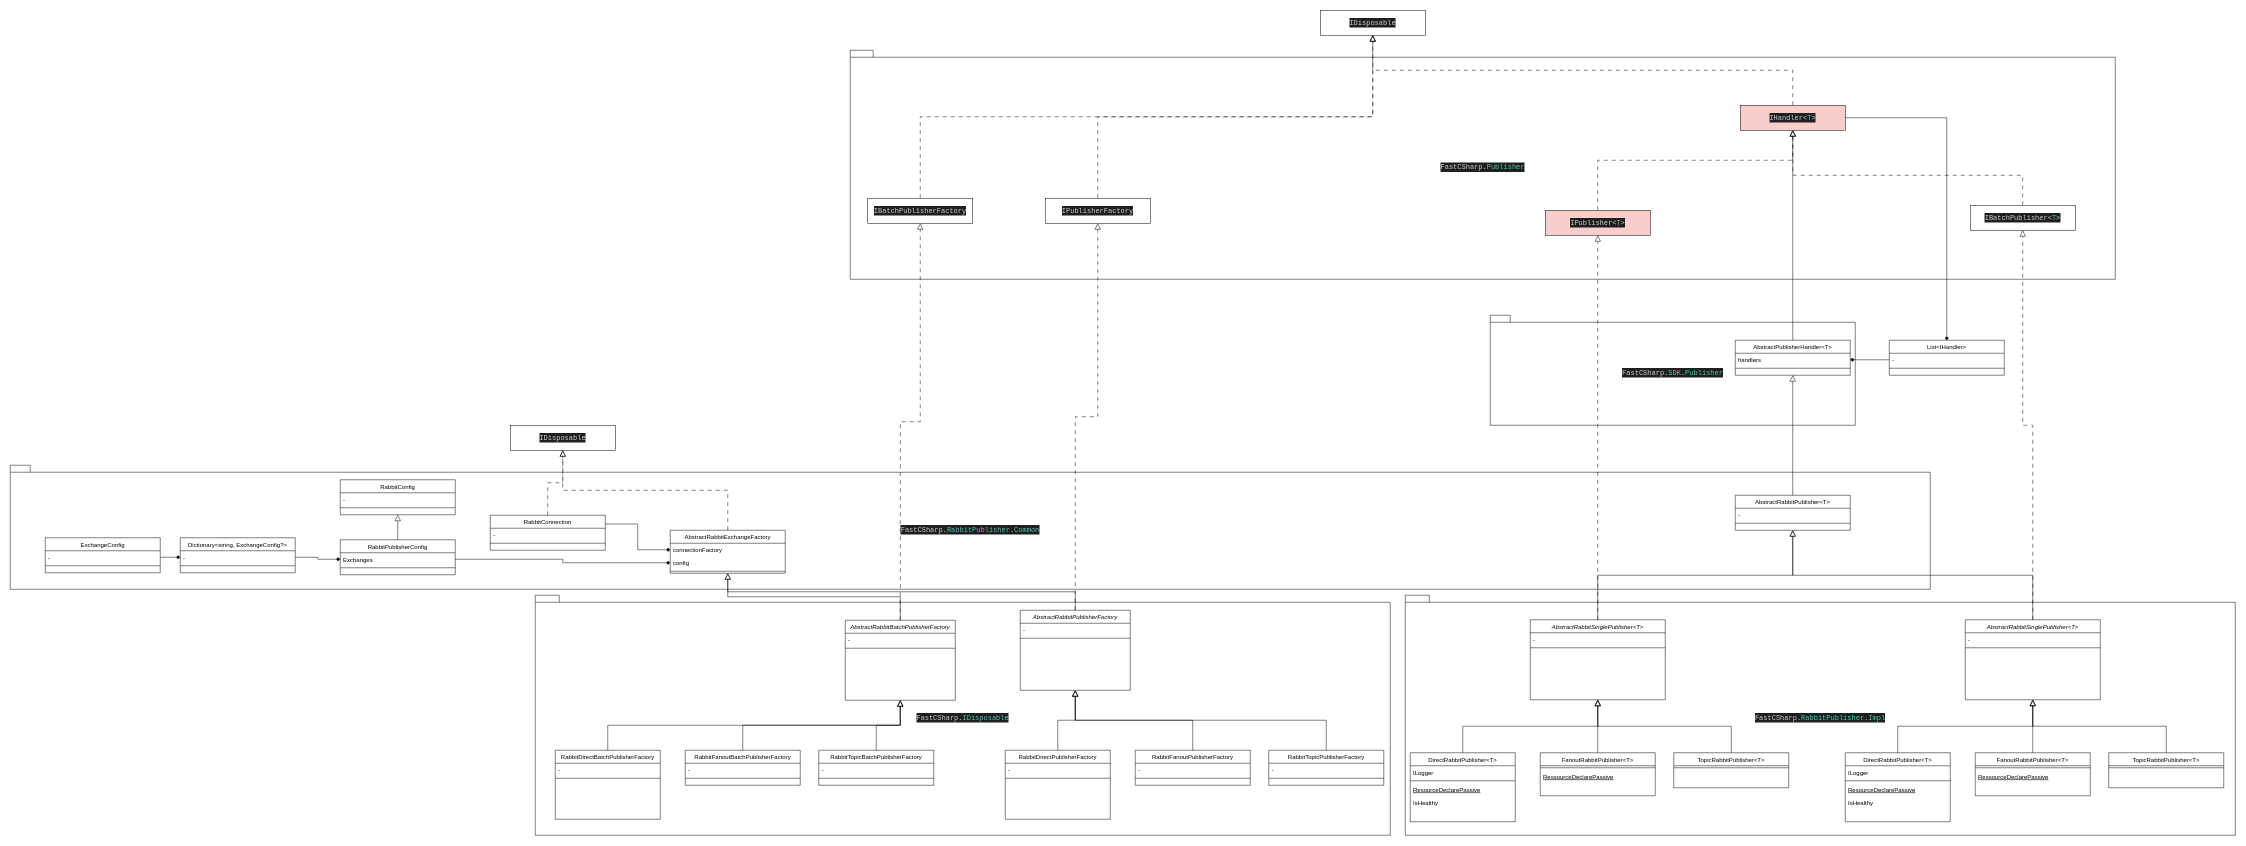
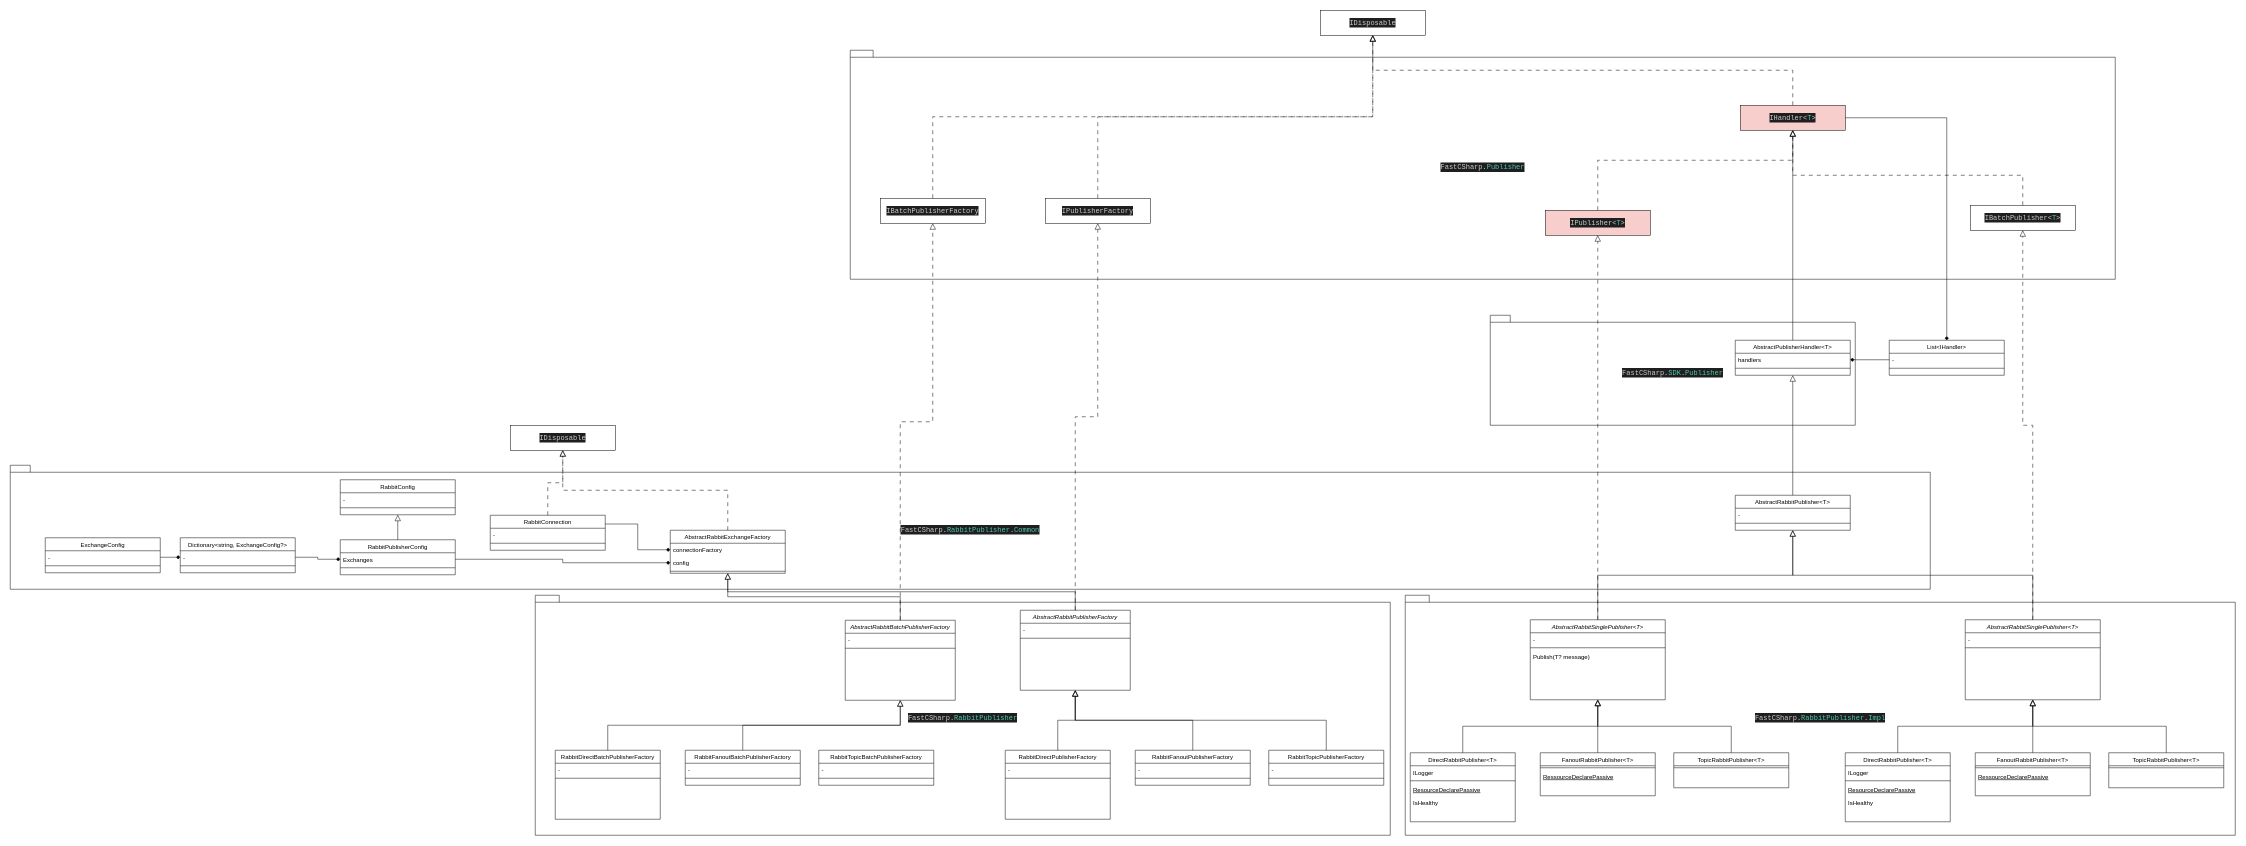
- <mxCell id="96" value="&lt;div style=&quot;color: rgb(204, 204, 204); background-color: rgb(31, 31, 31); font-family: Consolas, &amp;quot;Courier New&amp;quot;, monospace; font-size: 14px; line-height: 19px;&quot;&gt;&lt;div style=&quot;line-height: 19px;&quot;&gt;IBatchPublisherFactory&lt;/div&gt;&lt;/div&gt;" style="html=1;whiteSpace=wrap;" vertex="1" parent="1"><mxGeometry x="1735" y="396" width="210" height="50" as="geometry" /></mxCell>
+ <mxCell id="96" value="&lt;div style=&quot;color: rgb(204, 204, 204); background-color: rgb(31, 31, 31); font-family: Consolas, &amp;quot;Courier New&amp;quot;, monospace; font-size: 14px; line-height: 19px;&quot;&gt;&lt;div style=&quot;line-height: 19px;&quot;&gt;IBatchPublisherFactory&lt;/div&gt;&lt;/div&gt;" style="html=1;whiteSpace=wrap;" vertex="1" parent="1"><mxGeometry x="1760" y="396" width="210" height="50" as="geometry" /></mxCell>
+ <mxCell id="123" value="Publish(T? message)" style="text;align=left;verticalAlign=top;spacingLeft=4;spacingRight=4;overflow=hidden;rotatable=0;points=[[0,0.5],[1,0.5]];portConstraint=eastwest;" vertex="1" parent="1"><mxGeometry x="3060" y="1299" width="270" height="26" as="geometry" /></mxCell>
- <mxCell id="3" value="&lt;div style=&quot;&quot;&gt;&lt;div style=&quot;color: rgb(204, 204, 204); background-color: rgb(31, 31, 31); font-family: Consolas, &amp;quot;Courier New&amp;quot;, monospace; font-weight: normal; font-size: 14px; line-height: 19px;&quot;&gt;&lt;div style=&quot;line-height: 19px;&quot;&gt;FastCSharp&lt;span style=&quot;color: #d4d4d4;&quot;&gt;.&lt;/span&gt;&lt;span style=&quot;color: #4ec9b0;&quot;&gt;IDisposable&lt;/span&gt;&lt;/div&gt;&lt;/div&gt;&lt;/div&gt;" style="shape=folder;fontStyle=1;spacingTop=10;tabWidth=40;tabHeight=14;tabPosition=left;html=1;whiteSpace=wrap;align=center;" vertex="1" parent="1"><mxGeometry x="1070" y="1190" width="1710" height="480" as="geometry" /></mxCell>
+ <mxCell id="3" value="&lt;div style=&quot;&quot;&gt;&lt;div style=&quot;color: rgb(204, 204, 204); background-color: rgb(31, 31, 31); font-family: Consolas, &amp;quot;Courier New&amp;quot;, monospace; font-weight: normal; font-size: 14px; line-height: 19px;&quot;&gt;&lt;div style=&quot;line-height: 19px;&quot;&gt;FastCSharp&lt;span style=&quot;color: #d4d4d4;&quot;&gt;.&lt;/span&gt;&lt;span style=&quot;color: #4ec9b0;&quot;&gt;RabbitPublisher&lt;/span&gt;&lt;/div&gt;&lt;/div&gt;&lt;/div&gt;" style="shape=folder;fontStyle=1;spacingTop=10;tabWidth=40;tabHeight=14;tabPosition=left;html=1;whiteSpace=wrap;align=center;" vertex="1" parent="1"><mxGeometry x="1070" y="1190" width="1710" height="480" as="geometry" /></mxCell>
- <mxCell id="95" value="" style="endArrow=block;endSize=10;endFill=0;shadow=0;strokeWidth=1;rounded=0;edgeStyle=elbowEdgeStyle;elbow=vertical;entryX=0.5;entryY=1;entryDx=0;entryDy=0;" edge="1" source="92" target="81" parent="1"><mxGeometry width="160" relative="1" as="geometry"><mxPoint x="1765" y="1500" as="sourcePoint" /><mxPoint x="1510" y="1370" as="targetPoint" /></mxGeometry></mxCell>
